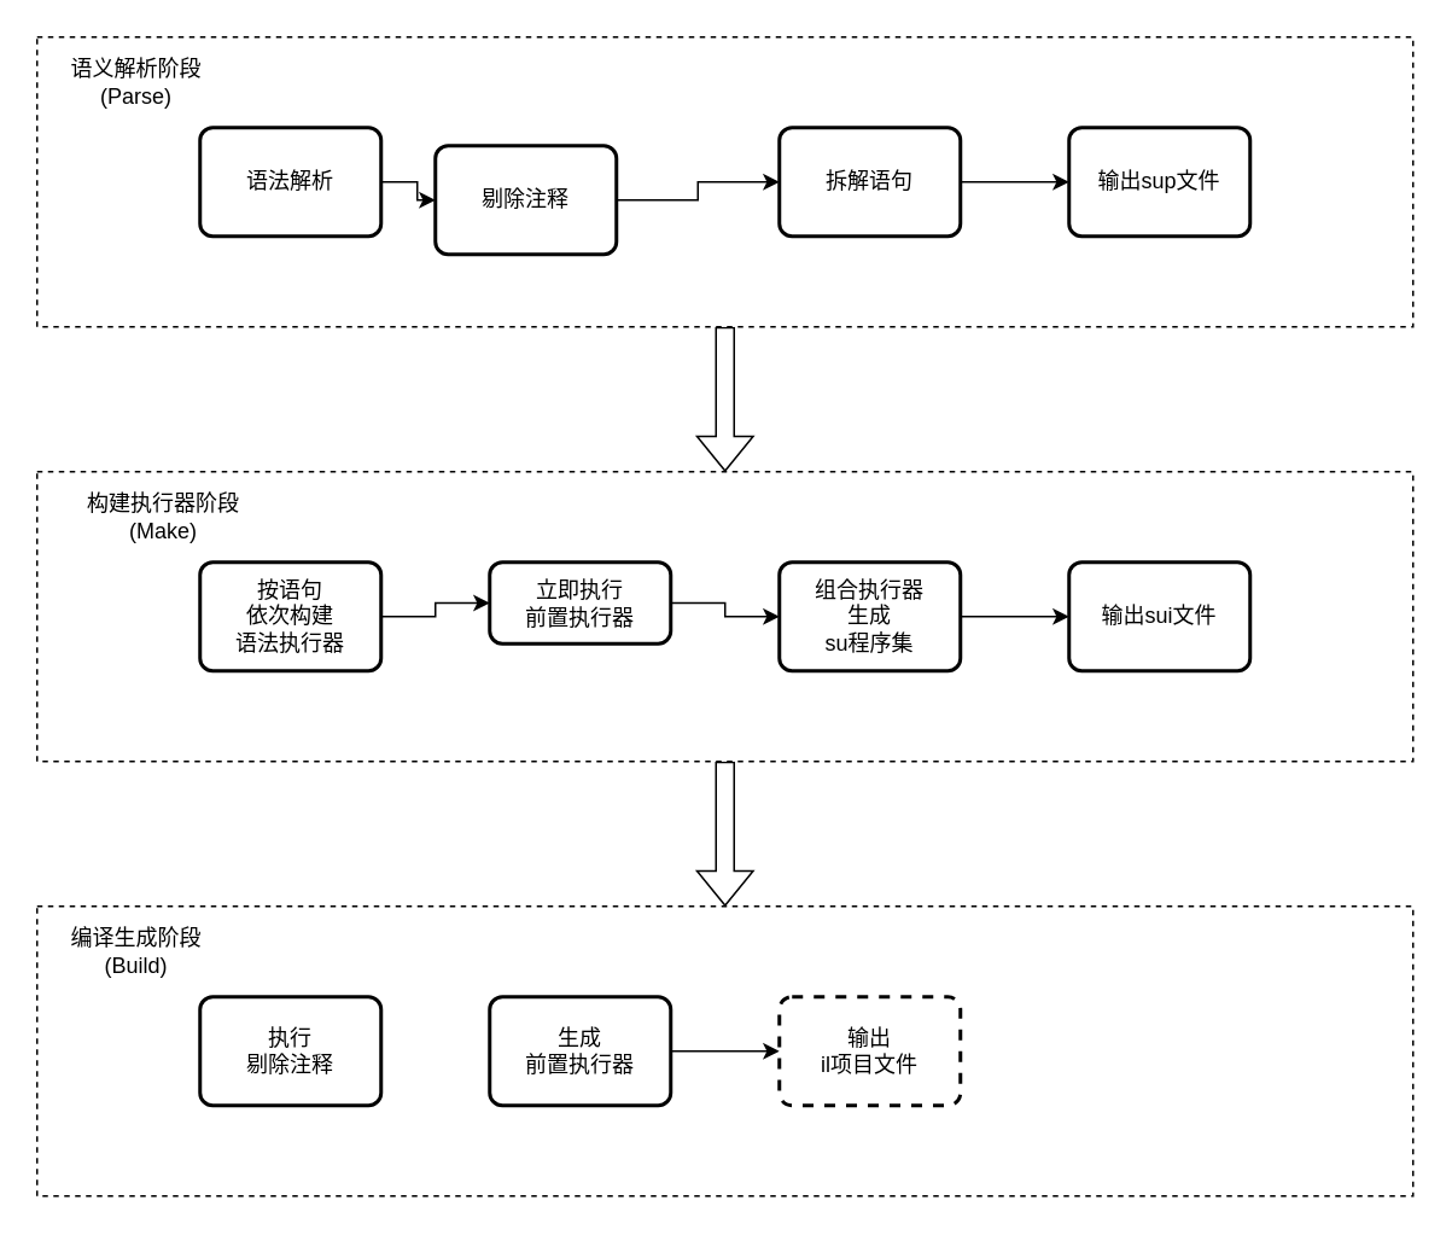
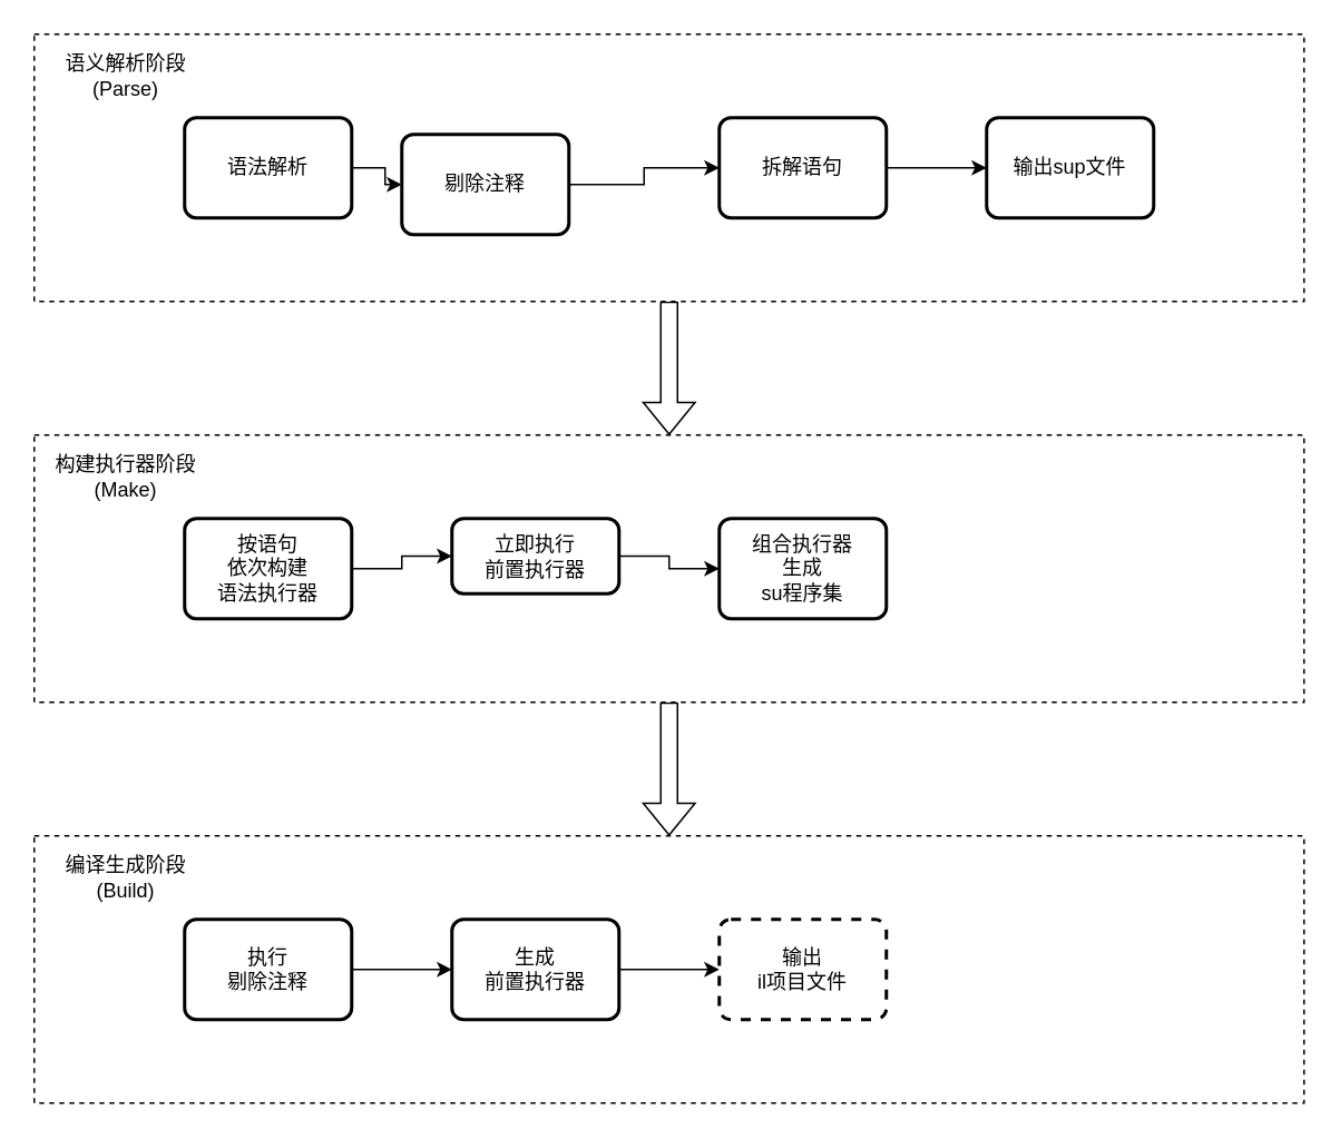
- <mxCell id="22" value="构建执行器阶段&lt;br&gt;(Make)" style="text;html=1;strokeColor=none;fillColor=none;align=center;verticalAlign=middle;whiteSpace=wrap;rounded=0;dashed=1;" vertex="1" parent="1"><mxGeometry x="45" y="270" width="90" height="30" as="geometry" /></mxCell>
+ <mxCell id="22" value="构建执行器阶段&lt;br&gt;(Make)" style="text;html=1;strokeColor=none;fillColor=none;align=center;verticalAlign=middle;whiteSpace=wrap;rounded=0;dashed=1;" vertex="1" parent="1"><mxGeometry x="30" y="270" width="90" height="30" as="geometry" /></mxCell>
- <mxCell id="23" style="edgeStyle=orthogonalEdgeStyle;rounded=0;orthogonalLoop=1;jettySize=auto;html=1;" edge="1" parent="1" source="24" target="26"><mxGeometry relative="1" as="geometry" /></mxCell>
- <mxCell id="26" value="输出sui文件" style="rounded=1;whiteSpace=wrap;html=1;absoluteArcSize=1;arcSize=14;strokeWidth=2;" vertex="1" parent="1"><mxGeometry x="590" y="310" width="100" height="60" as="geometry" /></mxCell>
+ <mxCell id="9" style="edgeStyle=orthogonalEdgeStyle;rounded=0;orthogonalLoop=1;jettySize=auto;html=1;entryX=0;entryY=0.5;entryDx=0;entryDy=0;" edge="1" parent="1" source="10" target="14"><mxGeometry relative="1" as="geometry" /></mxCell>
